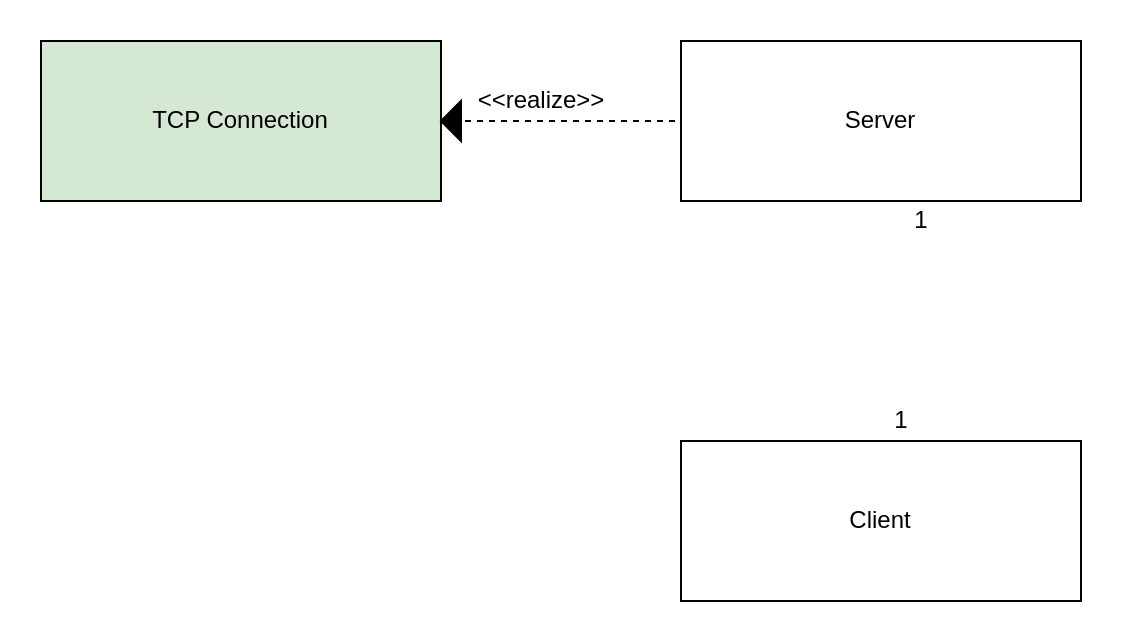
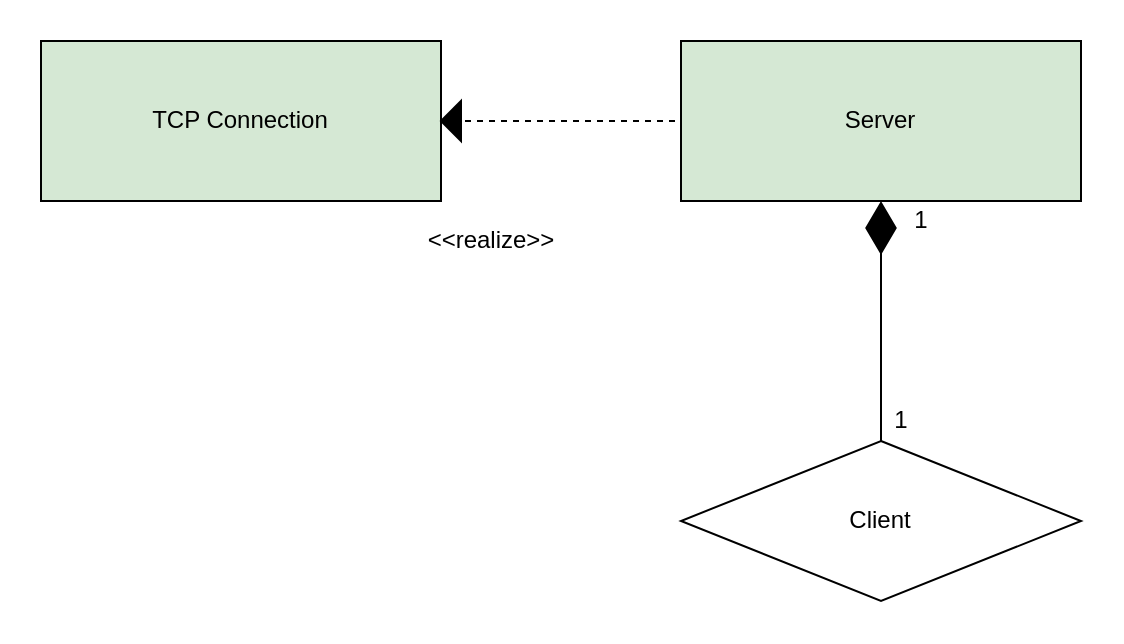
- <mxCell id="11" value="&amp;lt;&amp;lt;realize&amp;gt;&amp;gt;" style="text;html=1;align=center;verticalAlign=middle;resizable=0;points=[];autosize=1;strokeColor=none;fillColor=none;" vertex="1" parent="1"><mxGeometry x="230" y="40" width="80" height="20" as="geometry" /></mxCell>
+ <mxCell id="11" value="&amp;lt;&amp;lt;realize&amp;gt;&amp;gt;" style="text;html=1;align=center;verticalAlign=middle;resizable=0;points=[];autosize=1;strokeColor=none;fillColor=none;" vertex="1" parent="1"><mxGeometry x="205" y="110" width="80" height="20" as="geometry" /></mxCell>
- <mxCell id="3" value="Server" style="rounded=0;whiteSpace=wrap;html=1;" vertex="1" parent="1"><mxGeometry x="340" y="20" width="200" height="80" as="geometry" /></mxCell>
+ <mxCell id="3" value="Server" style="rounded=0;whiteSpace=wrap;html=1;fillColor=#d5e8d4;" vertex="1" parent="1"><mxGeometry x="340" y="20" width="200" height="80" as="geometry" /></mxCell>
+ <mxCell id="5" value="" style="endArrow=diamondThin;endFill=1;endSize=24;html=1;rounded=0;exitX=0.5;exitY=0;exitDx=0;exitDy=0;entryX=0.5;entryY=1;entryDx=0;entryDy=0;" edge="1" parent="1" source="4" target="3"><mxGeometry width="160" relative="1" as="geometry"><mxPoint x="440" y="210" as="sourcePoint" /><mxPoint x="230" y="560" as="targetPoint" /></mxGeometry></mxCell>
- <mxCell id="4" value="Client" style="rounded=0;whiteSpace=wrap;html=1;" vertex="1" parent="1"><mxGeometry x="340" y="220" width="200" height="80" as="geometry" /></mxCell>
+ <mxCell id="4" value="Client" style="rhombus;whiteSpace=wrap;html=1;" vertex="1" parent="1"><mxGeometry x="340" y="220" width="200" height="80" as="geometry" /></mxCell>
